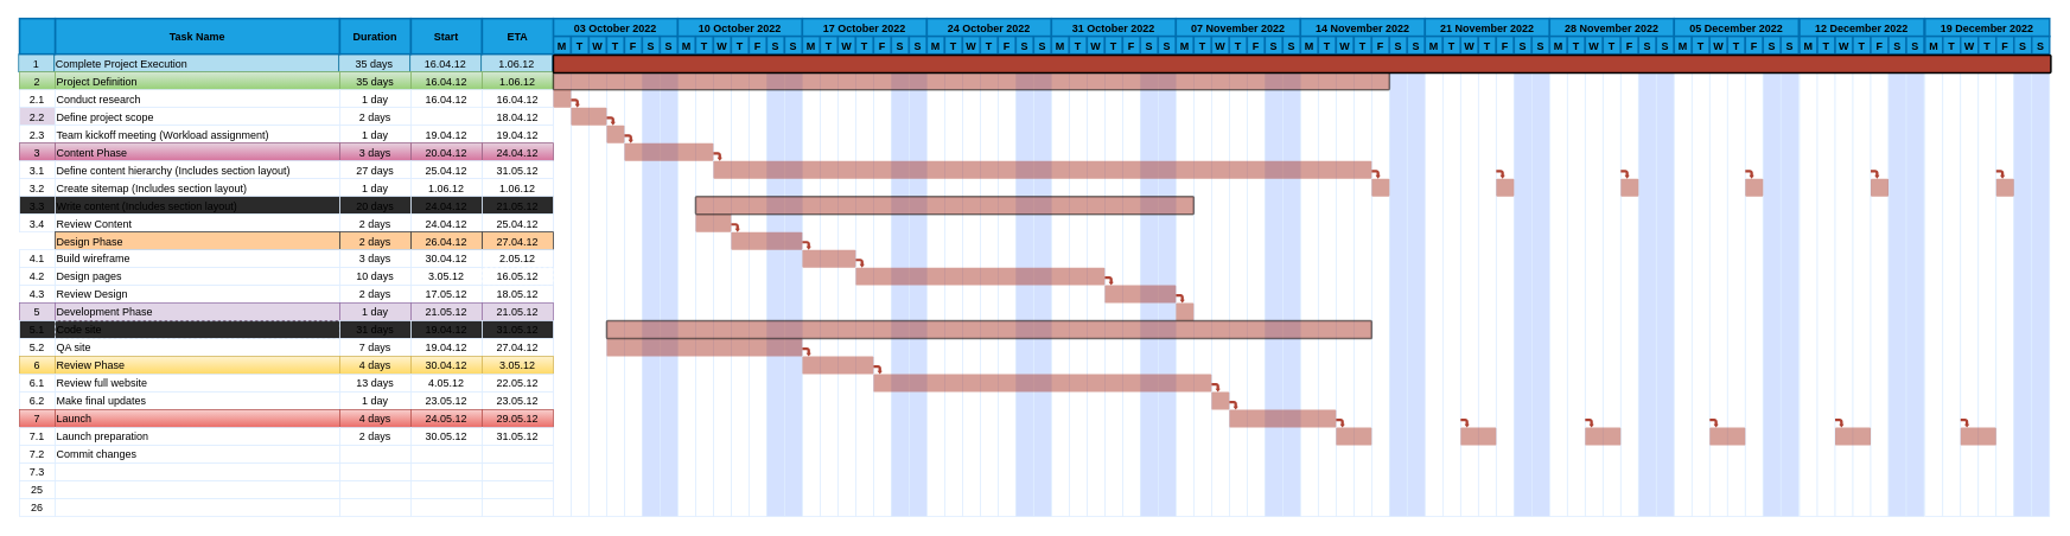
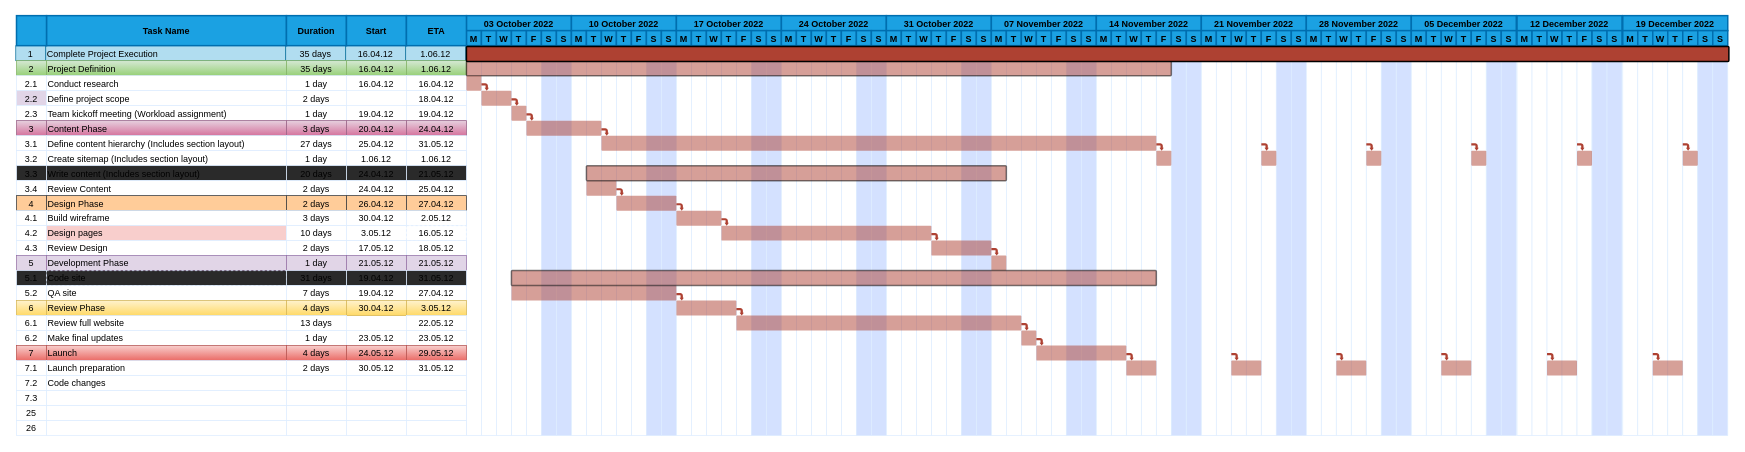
+ <mxCell id="52" value="4" style="strokeColor=#36393d;fillColor=#ffcc99;fontColor=#000000;" parent="1" vertex="1"><mxGeometry x="21.5" y="260" width="40" height="20" as="geometry" /></mxCell>
- <mxCell id="63" value="Design pages" style="align=left;strokeColor=#DEEDFF" parent="1" vertex="1"><mxGeometry x="61.5" y="300" width="320" height="20" as="geometry" /></mxCell>
+ <mxCell id="63" value="Design pages" style="align=left;strokeColor=#DEEDFF;fillColor=#f8cecc;" parent="1" vertex="1"><mxGeometry x="61.5" y="300" width="320" height="20" as="geometry" /></mxCell>
- <mxCell id="95" value="4.05.12" style="strokeColor=#DEEDFF" parent="1" vertex="1"><mxGeometry x="461.5" y="420" width="80.0" height="20" as="geometry" /></mxCell>
- <mxCell id="113" value="Commit changes" style="align=left;strokeColor=#DEEDFF" parent="1" vertex="1"><mxGeometry x="61.5" y="500" width="320.0" height="20" as="geometry" /></mxCell>
+ <mxCell id="113" value="Code changes" style="align=left;strokeColor=#DEEDFF" parent="1" vertex="1"><mxGeometry x="61.5" y="500" width="320.0" height="20" as="geometry" /></mxCell>
